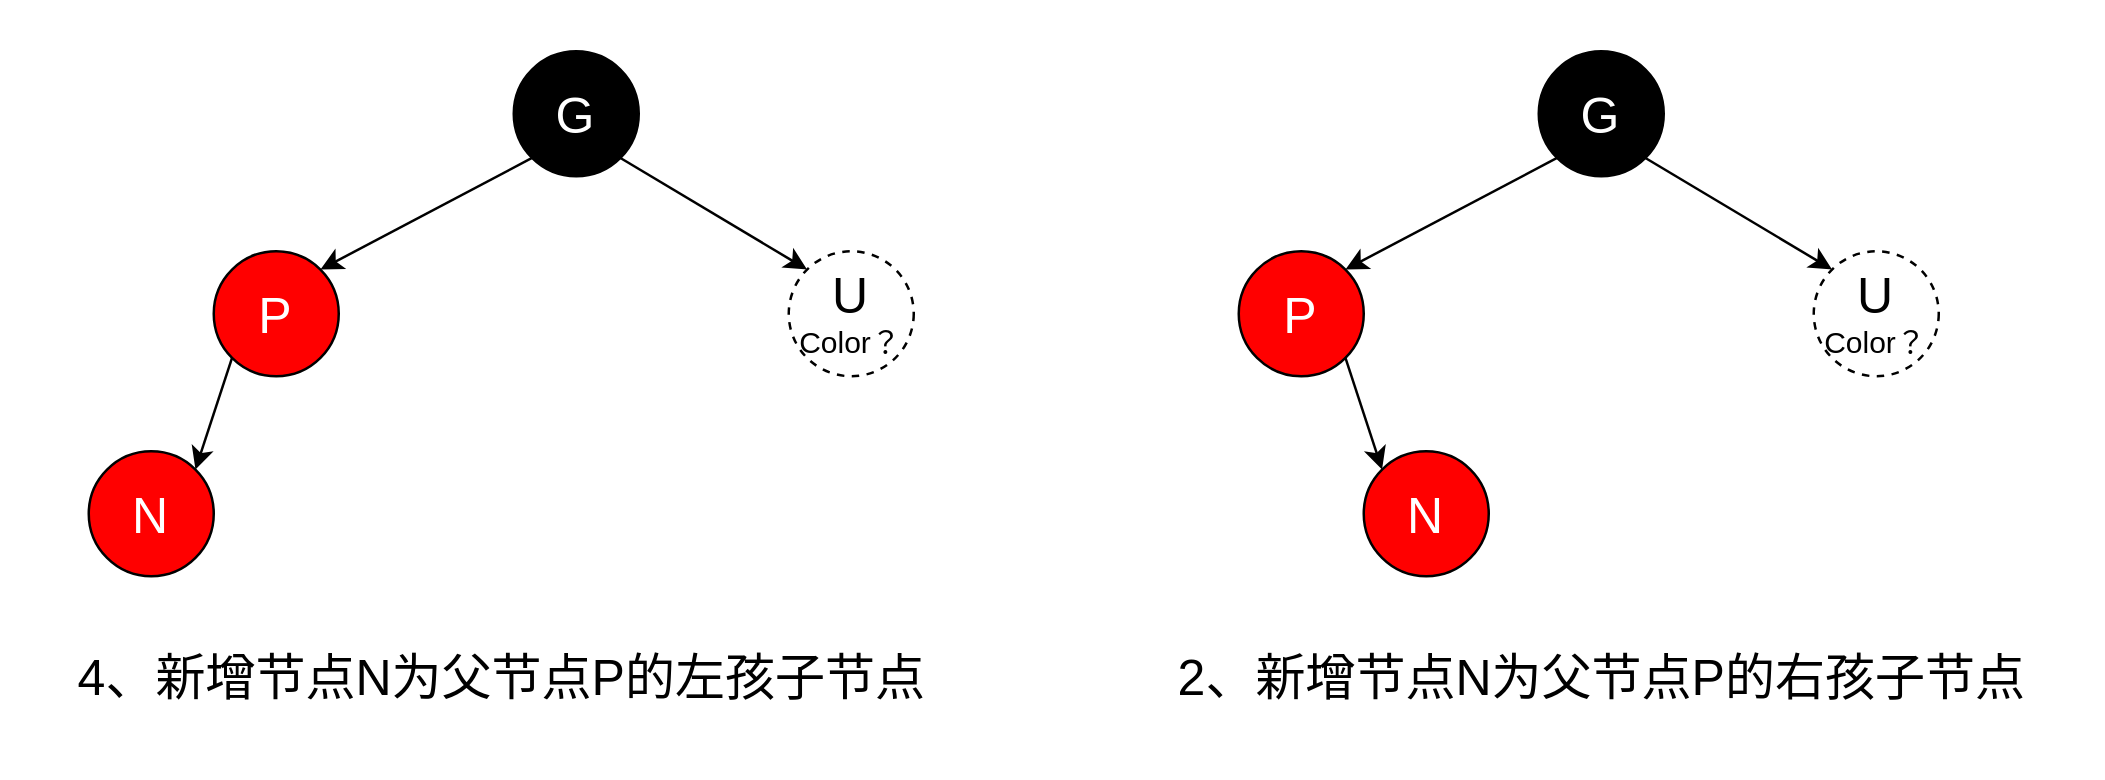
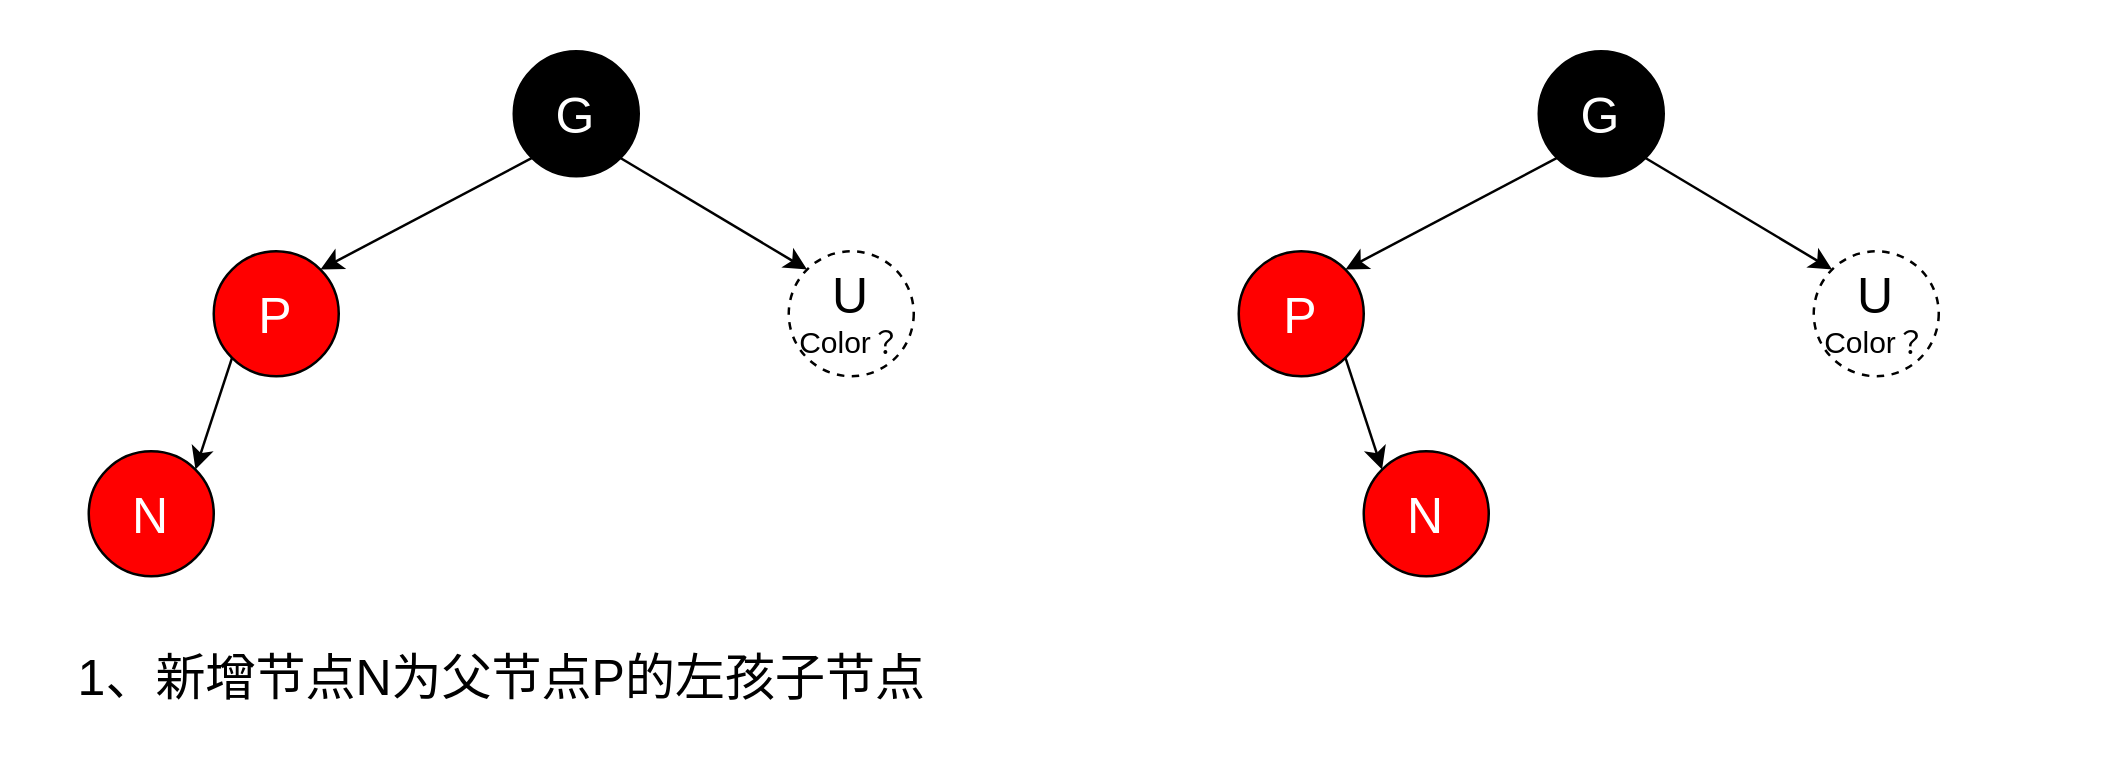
- <mxCell id="16" value="&lt;font color=&quot;#000000&quot;&gt;4、新增节点N为父节点P的左孩子节点&lt;/font&gt;" style="text;html=1;resizable=0;autosize=1;align=center;verticalAlign=middle;points=[];fillColor=none;strokeColor=none;rounded=0;dashed=1;fontSize=20;fontColor=#FFFFFF;" vertex="1" parent="1"><mxGeometry x="20" y="250" width="360" height="40" as="geometry" /></mxCell>
+ <mxCell id="16" value="&lt;font color=&quot;#000000&quot;&gt;1、新增节点N为父节点P的左孩子节点&lt;/font&gt;" style="text;html=1;resizable=0;autosize=1;align=center;verticalAlign=middle;points=[];fillColor=none;strokeColor=none;rounded=0;dashed=1;fontSize=20;fontColor=#FFFFFF;" vertex="1" parent="1"><mxGeometry x="20" y="250" width="360" height="40" as="geometry" /></mxCell>
- <mxCell id="17" value="&lt;font color=&quot;#000000&quot;&gt;2、新增节点N为父节点P的右孩子节点&lt;/font&gt;" style="text;html=1;resizable=0;autosize=1;align=center;verticalAlign=middle;points=[];fillColor=none;strokeColor=none;rounded=0;dashed=1;fontSize=20;fontColor=#FFFFFF;" vertex="1" parent="1"><mxGeometry x="460" y="250" width="360" height="40" as="geometry" /></mxCell>
